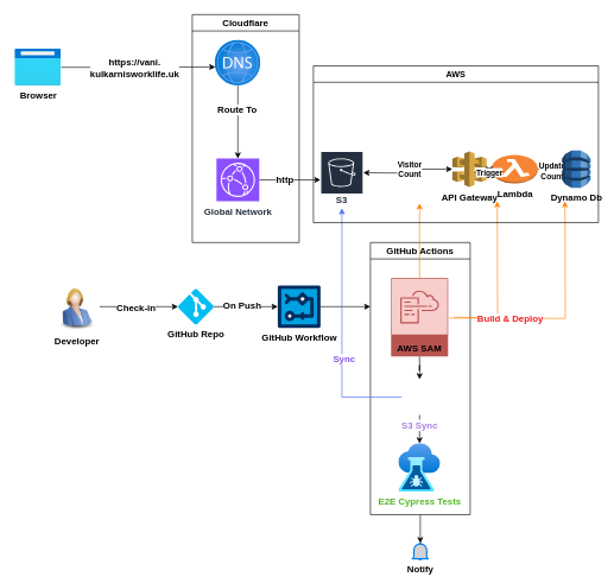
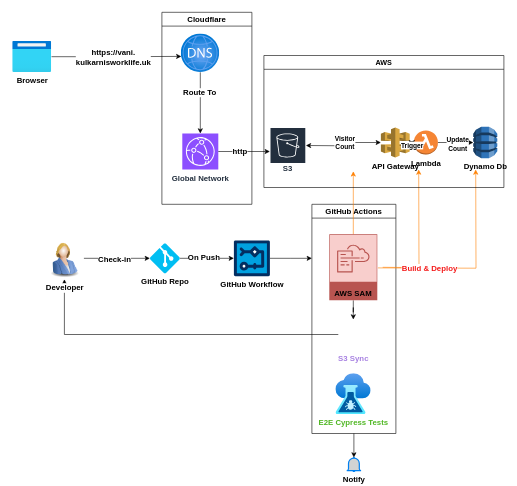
- <mxCell id="41" value="Lambda" style="outlineConnect=0;dashed=0;verticalLabelPosition=bottom;verticalAlign=top;align=center;html=1;shape=mxgraph.aws3.lambda_function;fillColor=#F58534;gradientColor=none;strokeColor=default;fontFamily=Helvetica;fontSize=13;fontColor=default;fontStyle=1" parent="37" vertex="1"><mxGeometry x="250" y="125" width="65" height="40" as="geometry" /></mxCell>
+ <mxCell id="41" value="Lambda" style="outlineConnect=0;dashed=0;verticalLabelPosition=bottom;verticalAlign=top;align=center;html=1;shape=mxgraph.aws3.lambda_function;fillColor=#F58534;gradientColor=none;strokeColor=default;fontFamily=Helvetica;fontSize=13;fontColor=default;fontStyle=1" parent="37" vertex="1"><mxGeometry x="250" y="125" width="40" height="40" as="geometry" /></mxCell>
- <mxCell id="35" value="" style="edgeStyle=orthogonalEdgeStyle;rounded=0;orthogonalLoop=1;jettySize=auto;html=1;strokeColor=#4066FF;shadow=0;fontStyle=1;fontSize=13;" edge="1" parent="1" source="22" target="12"><mxGeometry relative="1" as="geometry"><mxPoint x="514" y="540" as="targetPoint" /></mxGeometry></mxCell>
- <mxCell id="36" value="Sync" style="edgeLabel;html=1;align=center;verticalAlign=middle;resizable=0;points=[];fontStyle=1;fontSize=13;fontColor=#8552e5;" vertex="1" connectable="0" parent="35"><mxGeometry x="-0.21" y="-2" relative="1" as="geometry"><mxPoint as="offset" /></mxGeometry></mxCell>
- <mxCell id="21" value="" style="edgeStyle=orthogonalEdgeStyle;rounded=0;orthogonalLoop=1;jettySize=auto;html=1;fontStyle=1;fontSize=13;" edge="1" parent="17" source="22" target="23"><mxGeometry relative="1" as="geometry" /></mxCell>
+ <mxCell id="21" value="" style="edgeStyle=orthogonalEdgeStyle;rounded=0;orthogonalLoop=1;jettySize=auto;html=1;fontStyle=1;fontSize=13;" edge="1" parent="17" source="22" target="26"><mxGeometry relative="1" as="geometry" /></mxCell>
